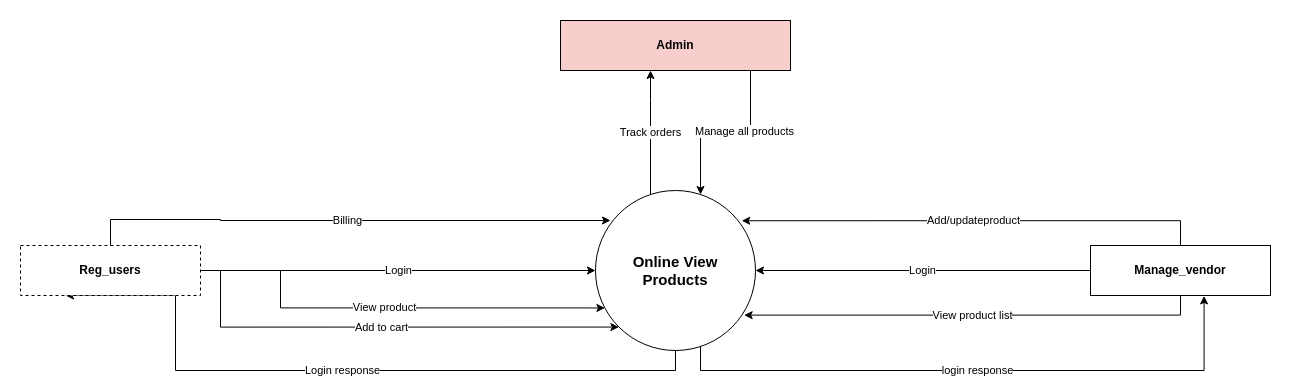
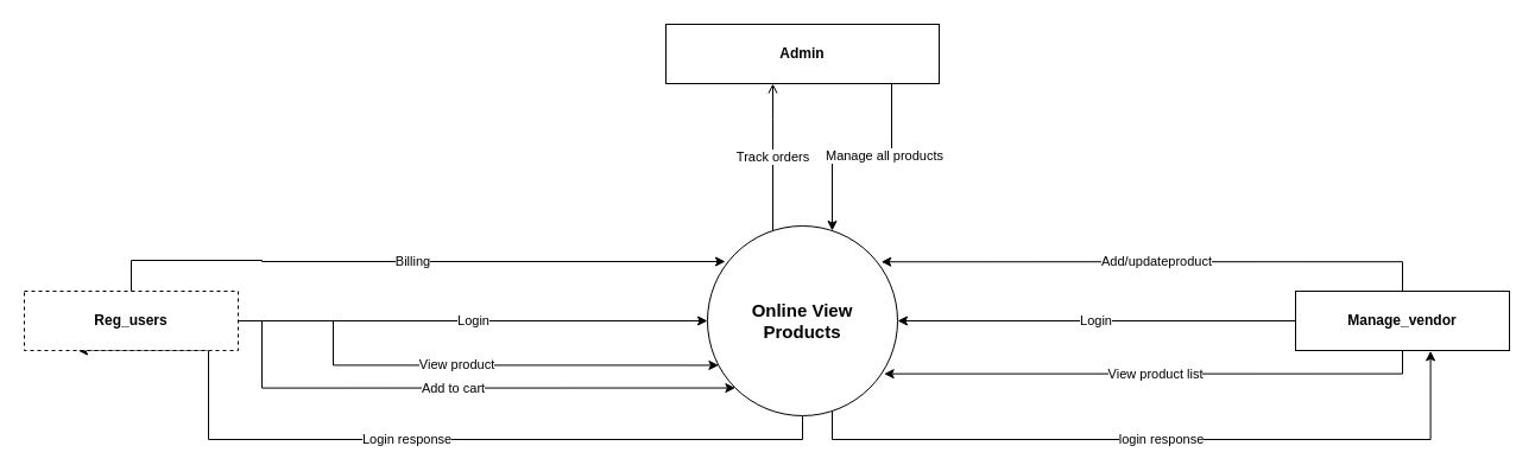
- <mxCell id="5" value="Admin" style="html=1;dashed=0;whiteSpace=wrap;fontStyle=1;fillColor=#f8cecc;" parent="1" vertex="1"><mxGeometry x="560" y="20" width="230" height="50" as="geometry" /></mxCell>
+ <mxCell id="5" value="Admin" style="html=1;dashed=0;whiteSpace=wrap;fontStyle=1" parent="1" vertex="1"><mxGeometry x="560" y="20" width="230" height="50" as="geometry" /></mxCell>
- <mxCell id="3" value="Track orders" style="edgeStyle=orthogonalEdgeStyle;rounded=0;orthogonalLoop=1;jettySize=auto;html=1;" parent="1" source="4" target="5" edge="1"><mxGeometry relative="1" as="geometry"><Array as="points"><mxPoint x="650" y="100" /><mxPoint x="650" y="100" /></Array></mxGeometry></mxCell>
+ <mxCell id="3" value="Track orders" style="edgeStyle=orthogonalEdgeStyle;rounded=0;orthogonalLoop=1;jettySize=auto;html=1;endArrow=open;" parent="1" source="4" target="5" edge="1"><mxGeometry relative="1" as="geometry"><Array as="points"><mxPoint x="650" y="100" /><mxPoint x="650" y="100" /></Array></mxGeometry></mxCell>
